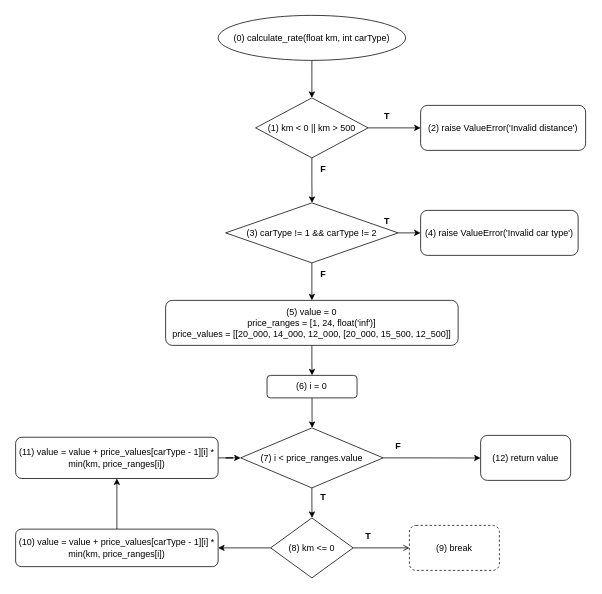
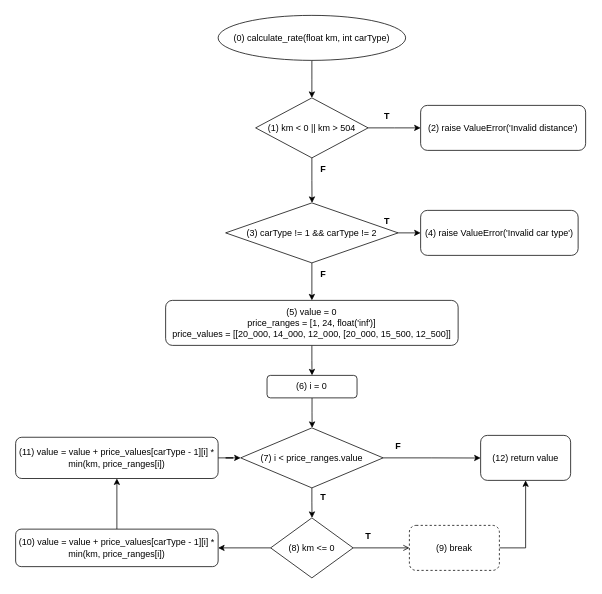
- <mxCell id="6" value="&lt;span id=&quot;selected_text&quot;&gt;&lt;/span&gt;&lt;span id=&quot;selected_text&quot;&gt;&lt;/span&gt;(1) km &amp;lt; 0 || km &amp;gt; 500" style="rhombus;whiteSpace=wrap;html=1;" vertex="1" parent="1"><mxGeometry x="340" y="130" width="150" height="80" as="geometry" /></mxCell>
+ <mxCell id="6" value="&lt;span id=&quot;selected_text&quot;&gt;&lt;/span&gt;&lt;span id=&quot;selected_text&quot;&gt;&lt;/span&gt;(1) km &amp;lt; 0 || km &amp;gt; 504" style="rhombus;whiteSpace=wrap;html=1;" vertex="1" parent="1"><mxGeometry x="340" y="130" width="150" height="80" as="geometry" /></mxCell>
+ <mxCell id="30" style="edgeStyle=orthogonalEdgeStyle;rounded=0;orthogonalLoop=1;jettySize=auto;html=1;exitX=1;exitY=0.5;exitDx=0;exitDy=0;entryX=0.5;entryY=1;entryDx=0;entryDy=0;" edge="1" parent="1" source="31" target="25"><mxGeometry relative="1" as="geometry" /></mxCell>
